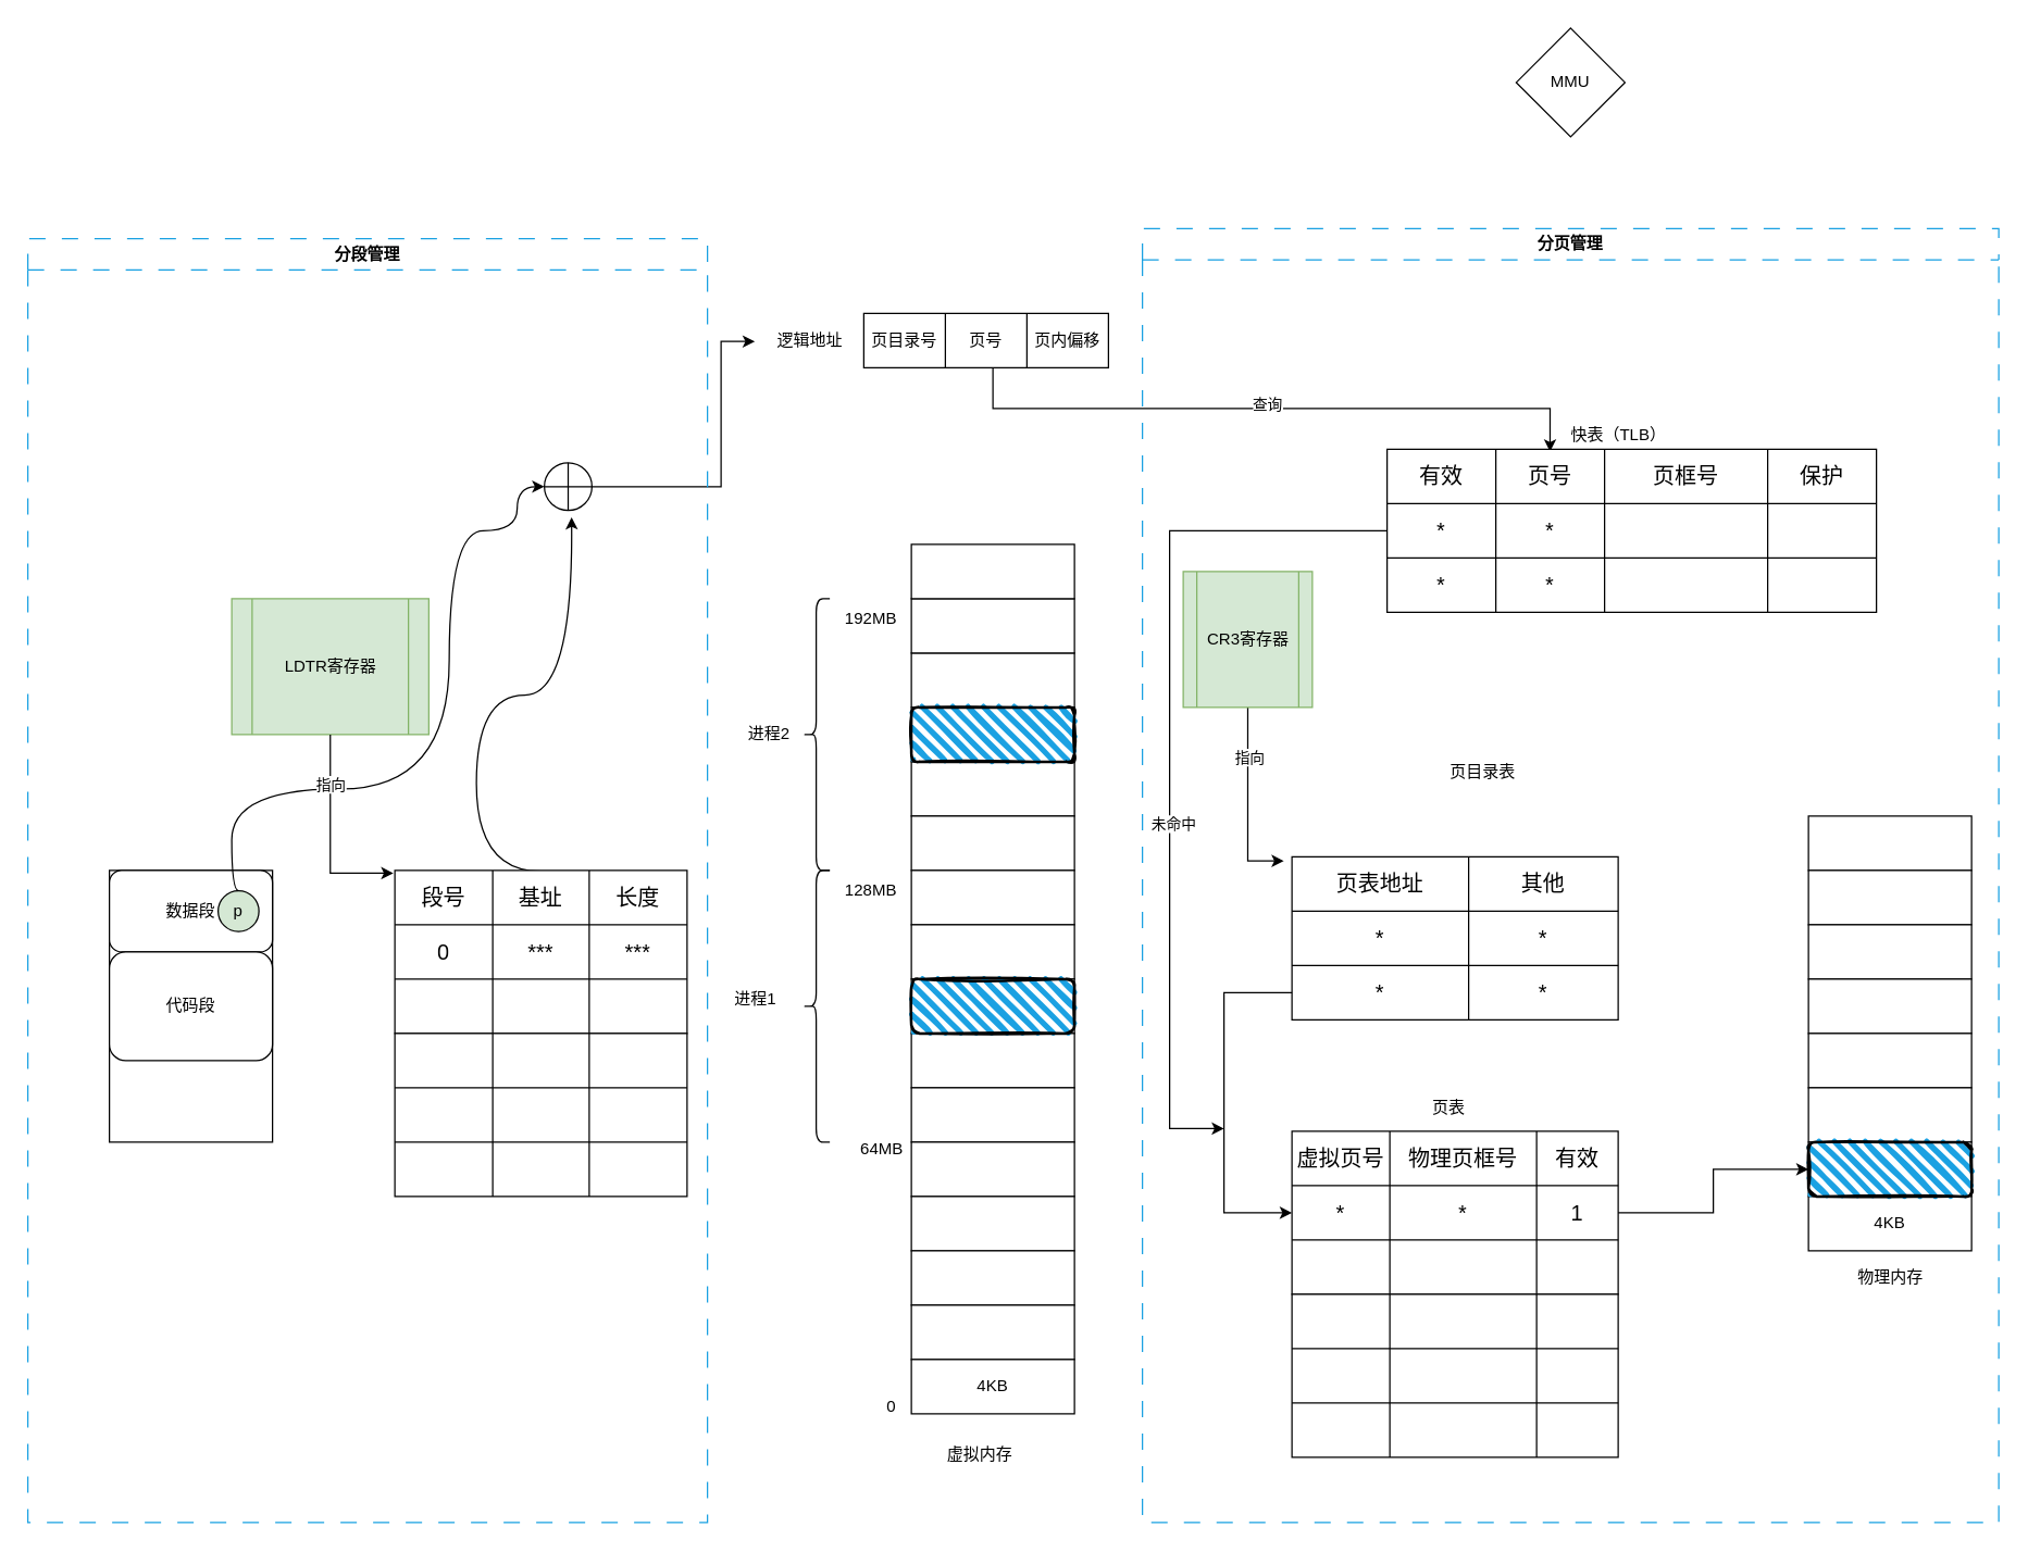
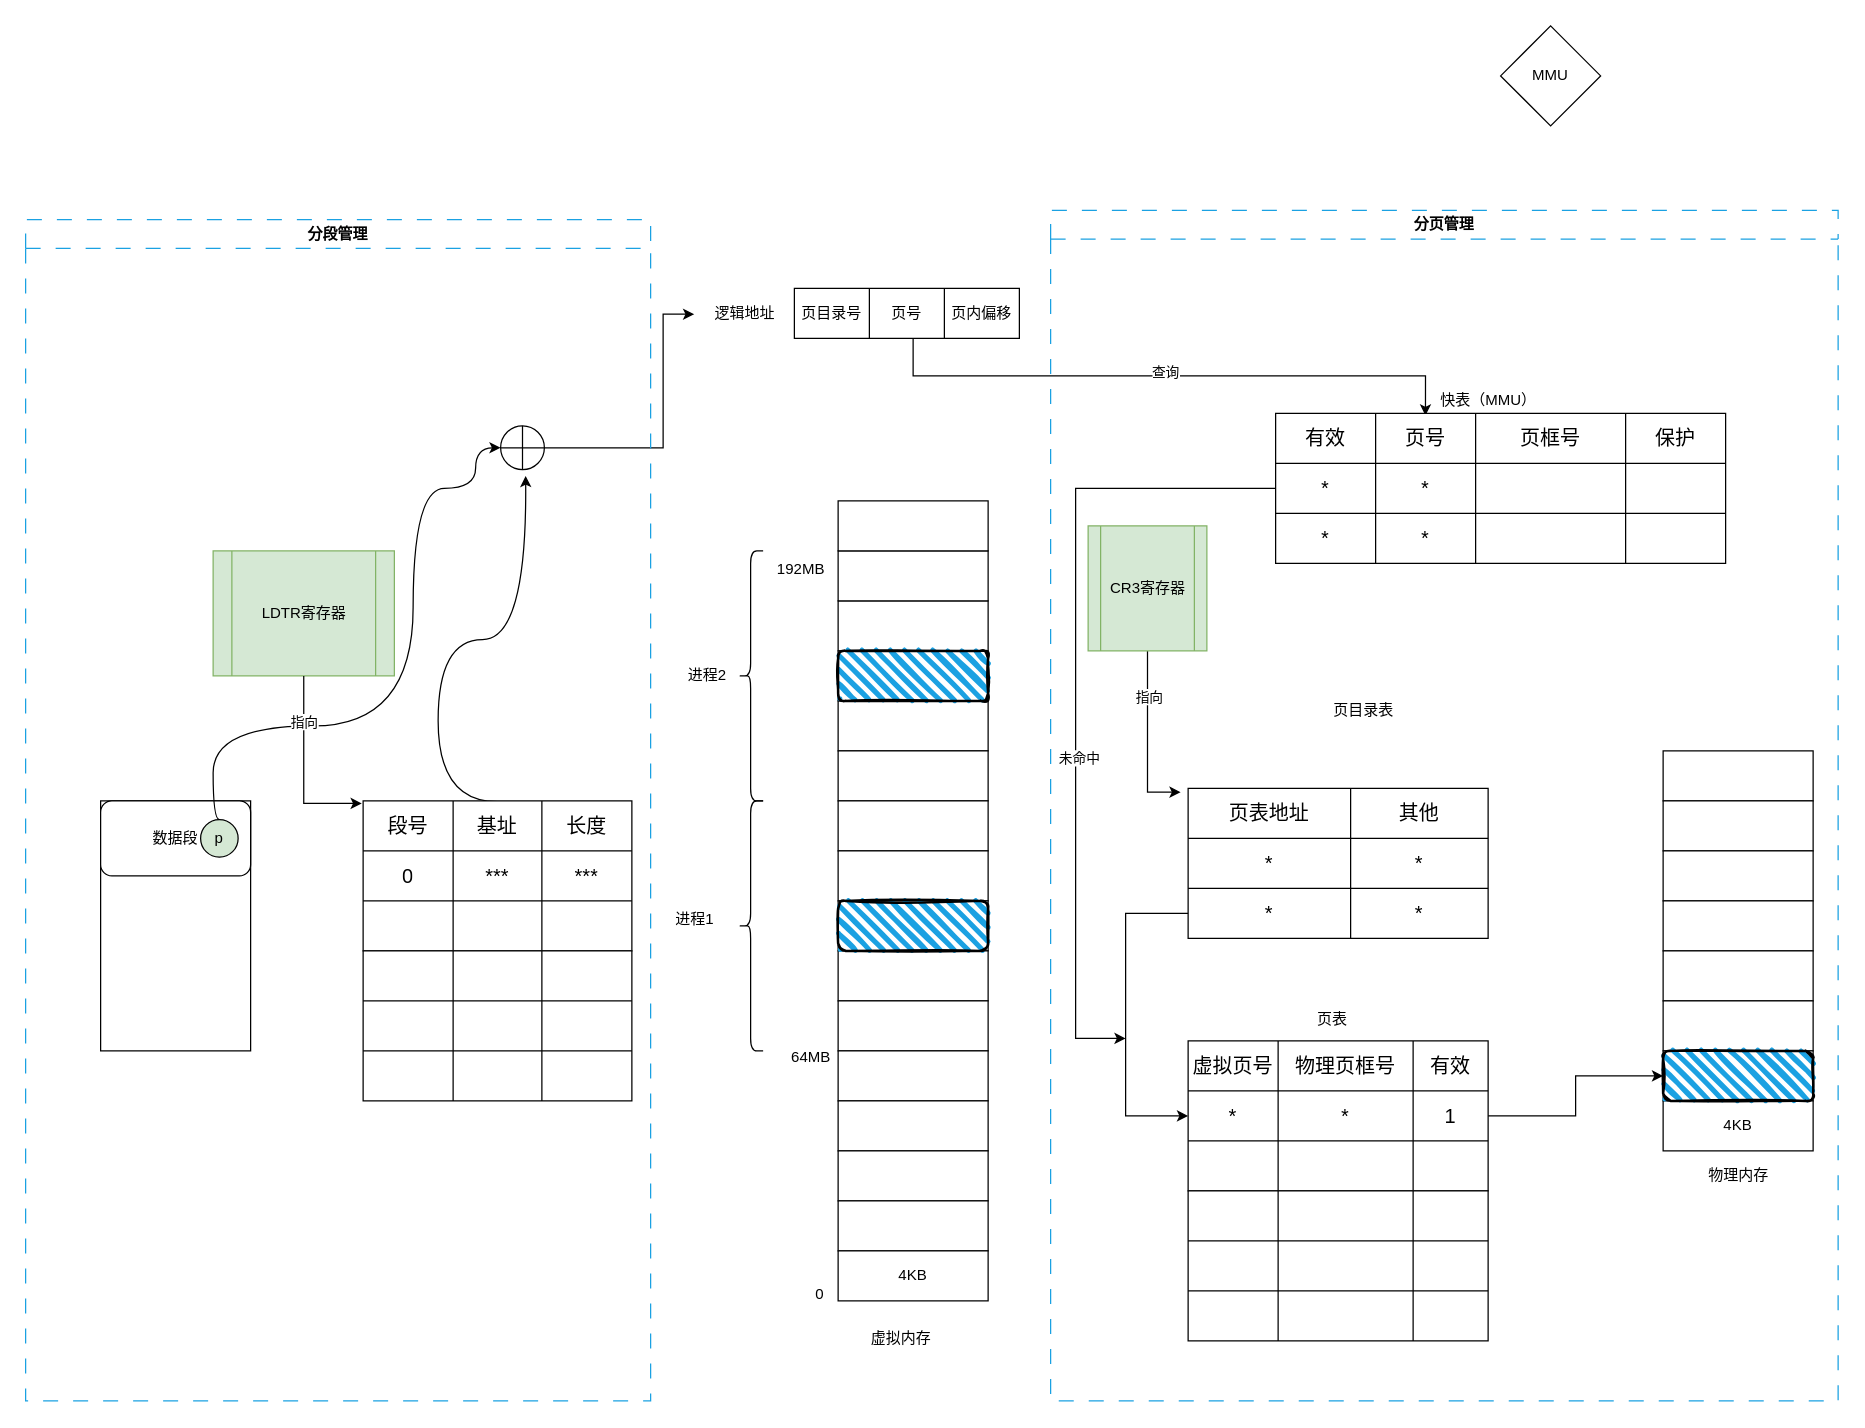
- <mxCell id="150" value="MMU" style="rhombus;whiteSpace=wrap;html=1;" vertex="1" parent="1"><mxGeometry x="1115" y="20" width="80" height="80" as="geometry" /></mxCell>
+ <mxCell id="150" value="MMU" style="rhombus;whiteSpace=wrap;html=1;" vertex="1" parent="1"><mxGeometry x="1200" y="20" width="80" height="80" as="geometry" /></mxCell>
- <mxCell id="146" value="快表（TLB）" style="text;html=1;align=center;verticalAlign=middle;resizable=0;points=[];autosize=1;strokeColor=none;fillColor=none;" vertex="1" parent="129"><mxGeometry x="305" y="137.5" width="90" height="30" as="geometry" /></mxCell>
+ <mxCell id="146" value="快表（MMU）" style="text;html=1;align=center;verticalAlign=middle;resizable=0;points=[];autosize=1;strokeColor=none;fillColor=none;" vertex="1" parent="129"><mxGeometry x="305" y="137.5" width="90" height="30" as="geometry" /></mxCell>
- <mxCell id="28" value="128MB" style="text;html=1;align=center;verticalAlign=middle;resizable=0;points=[];autosize=1;strokeColor=none;fillColor=none;" vertex="1" parent="1"><mxGeometry x="610" y="640" width="60" height="30" as="geometry" /></mxCell>
- <mxCell id="42" value="代码段" style="rounded=1;whiteSpace=wrap;html=1;" vertex="1" parent="1"><mxGeometry x="80" y="700" width="120" height="80" as="geometry" /></mxCell>
